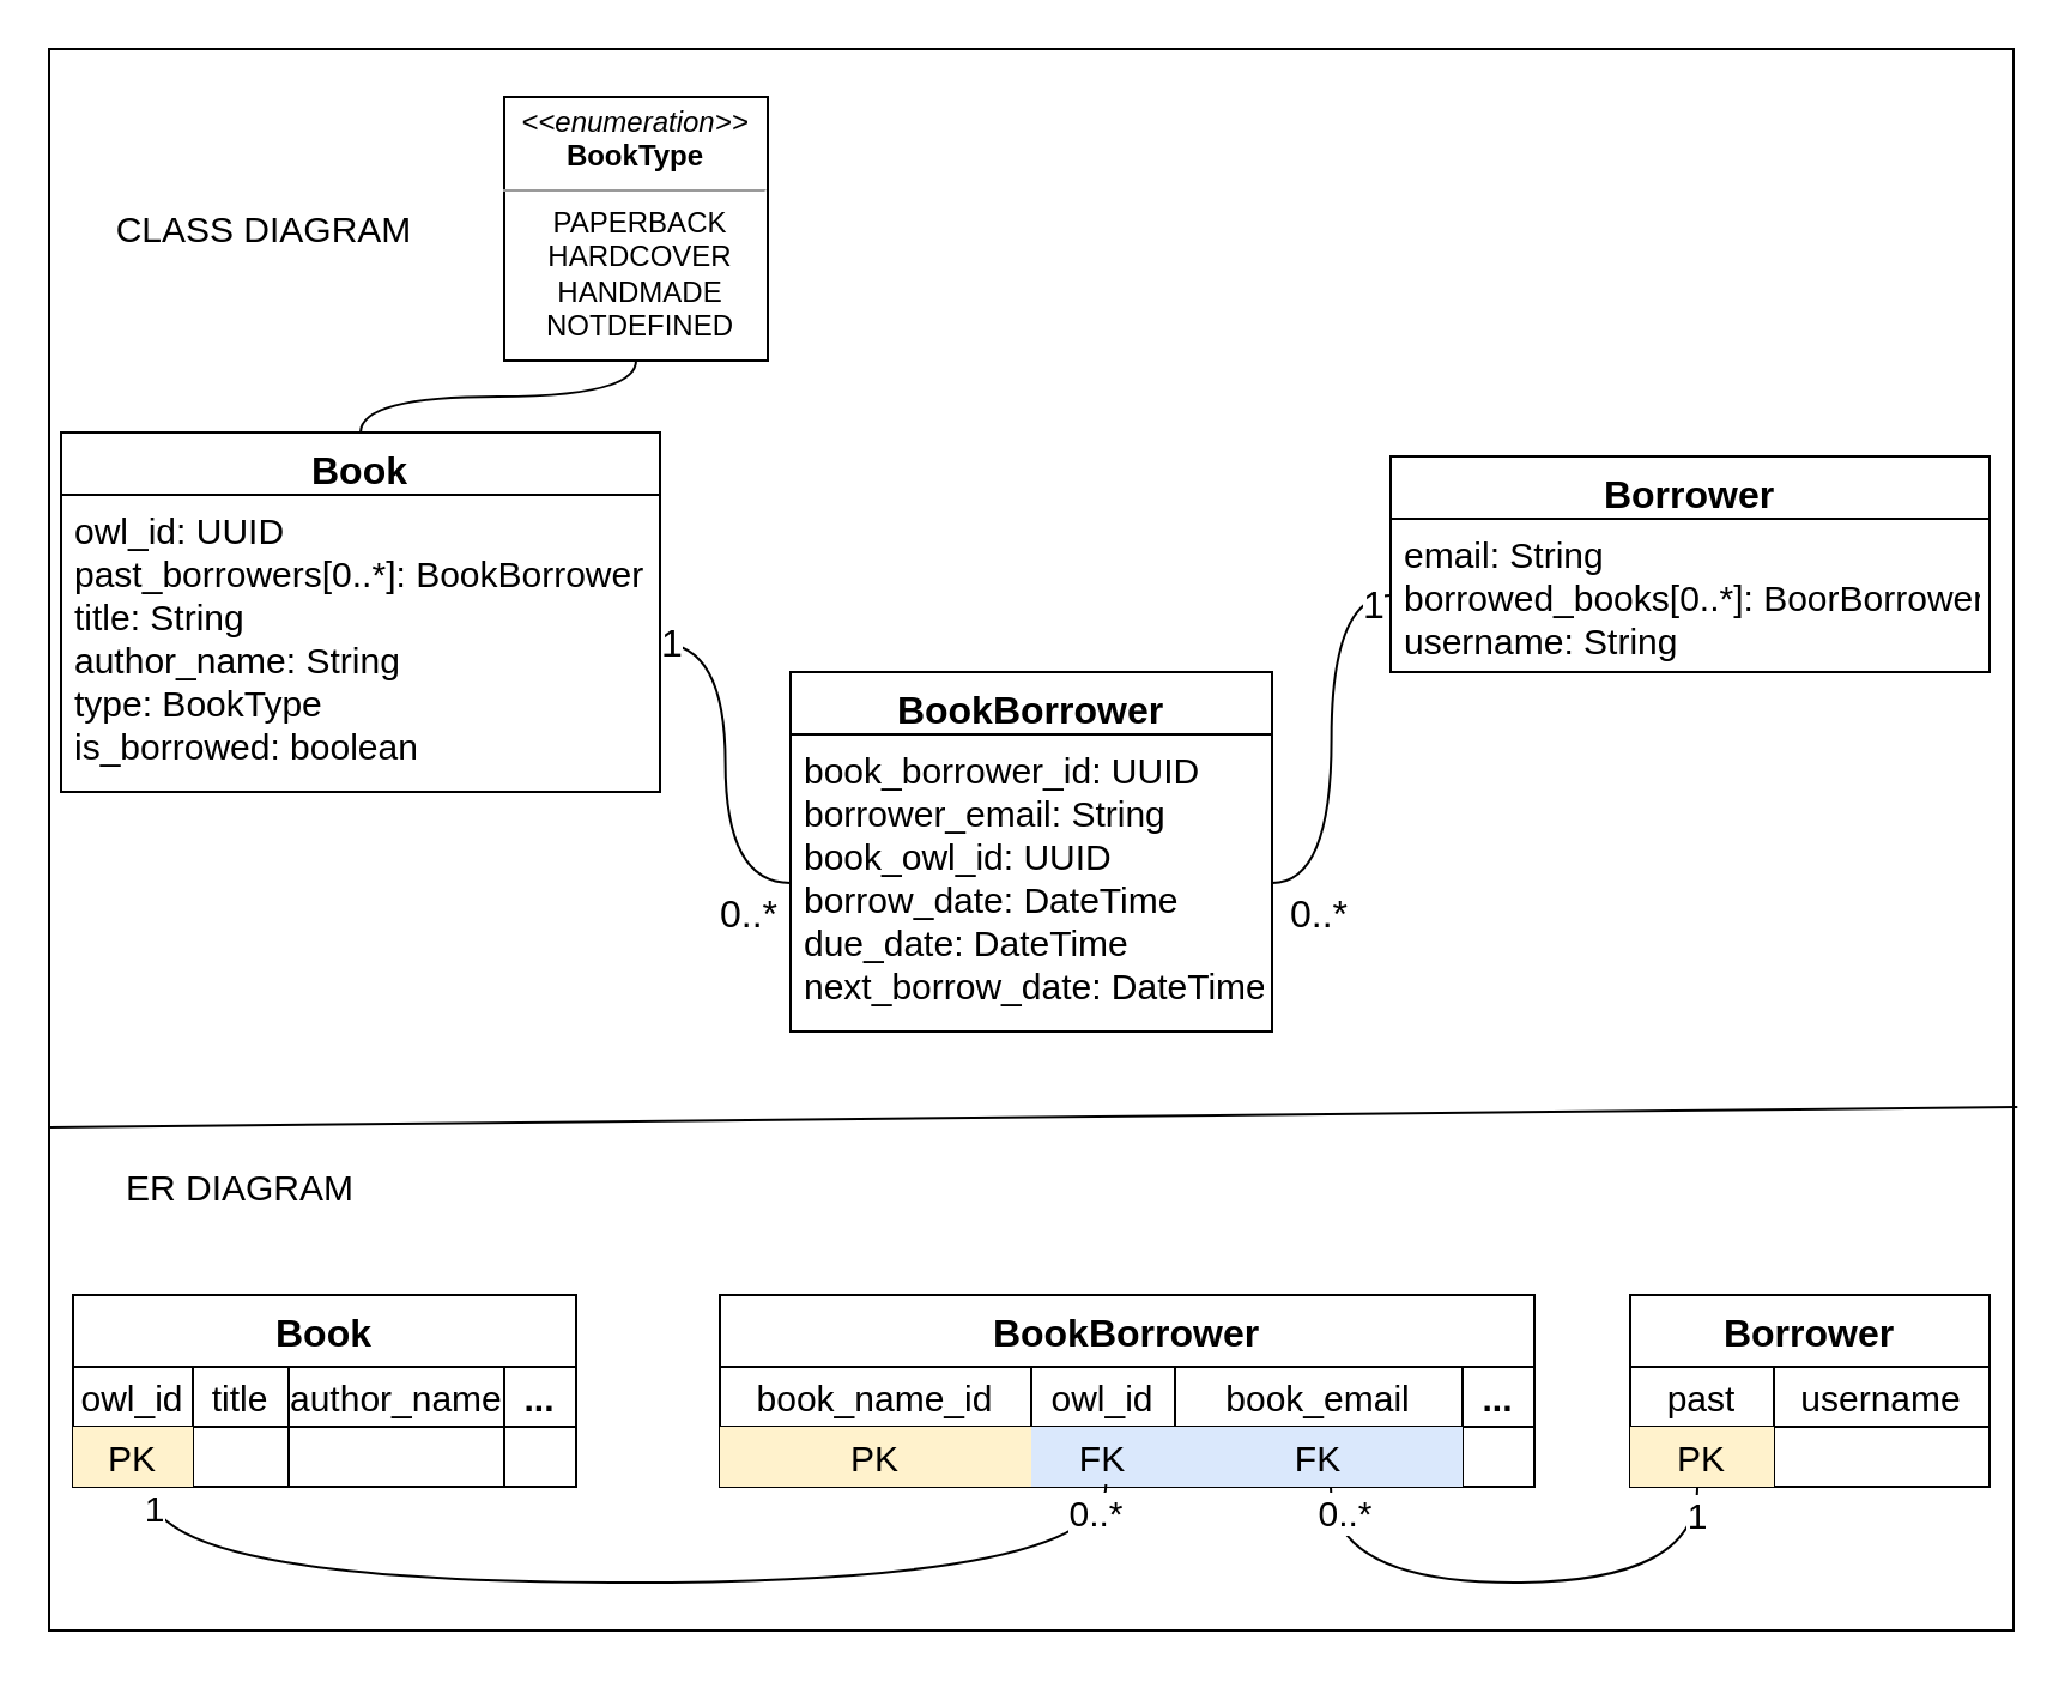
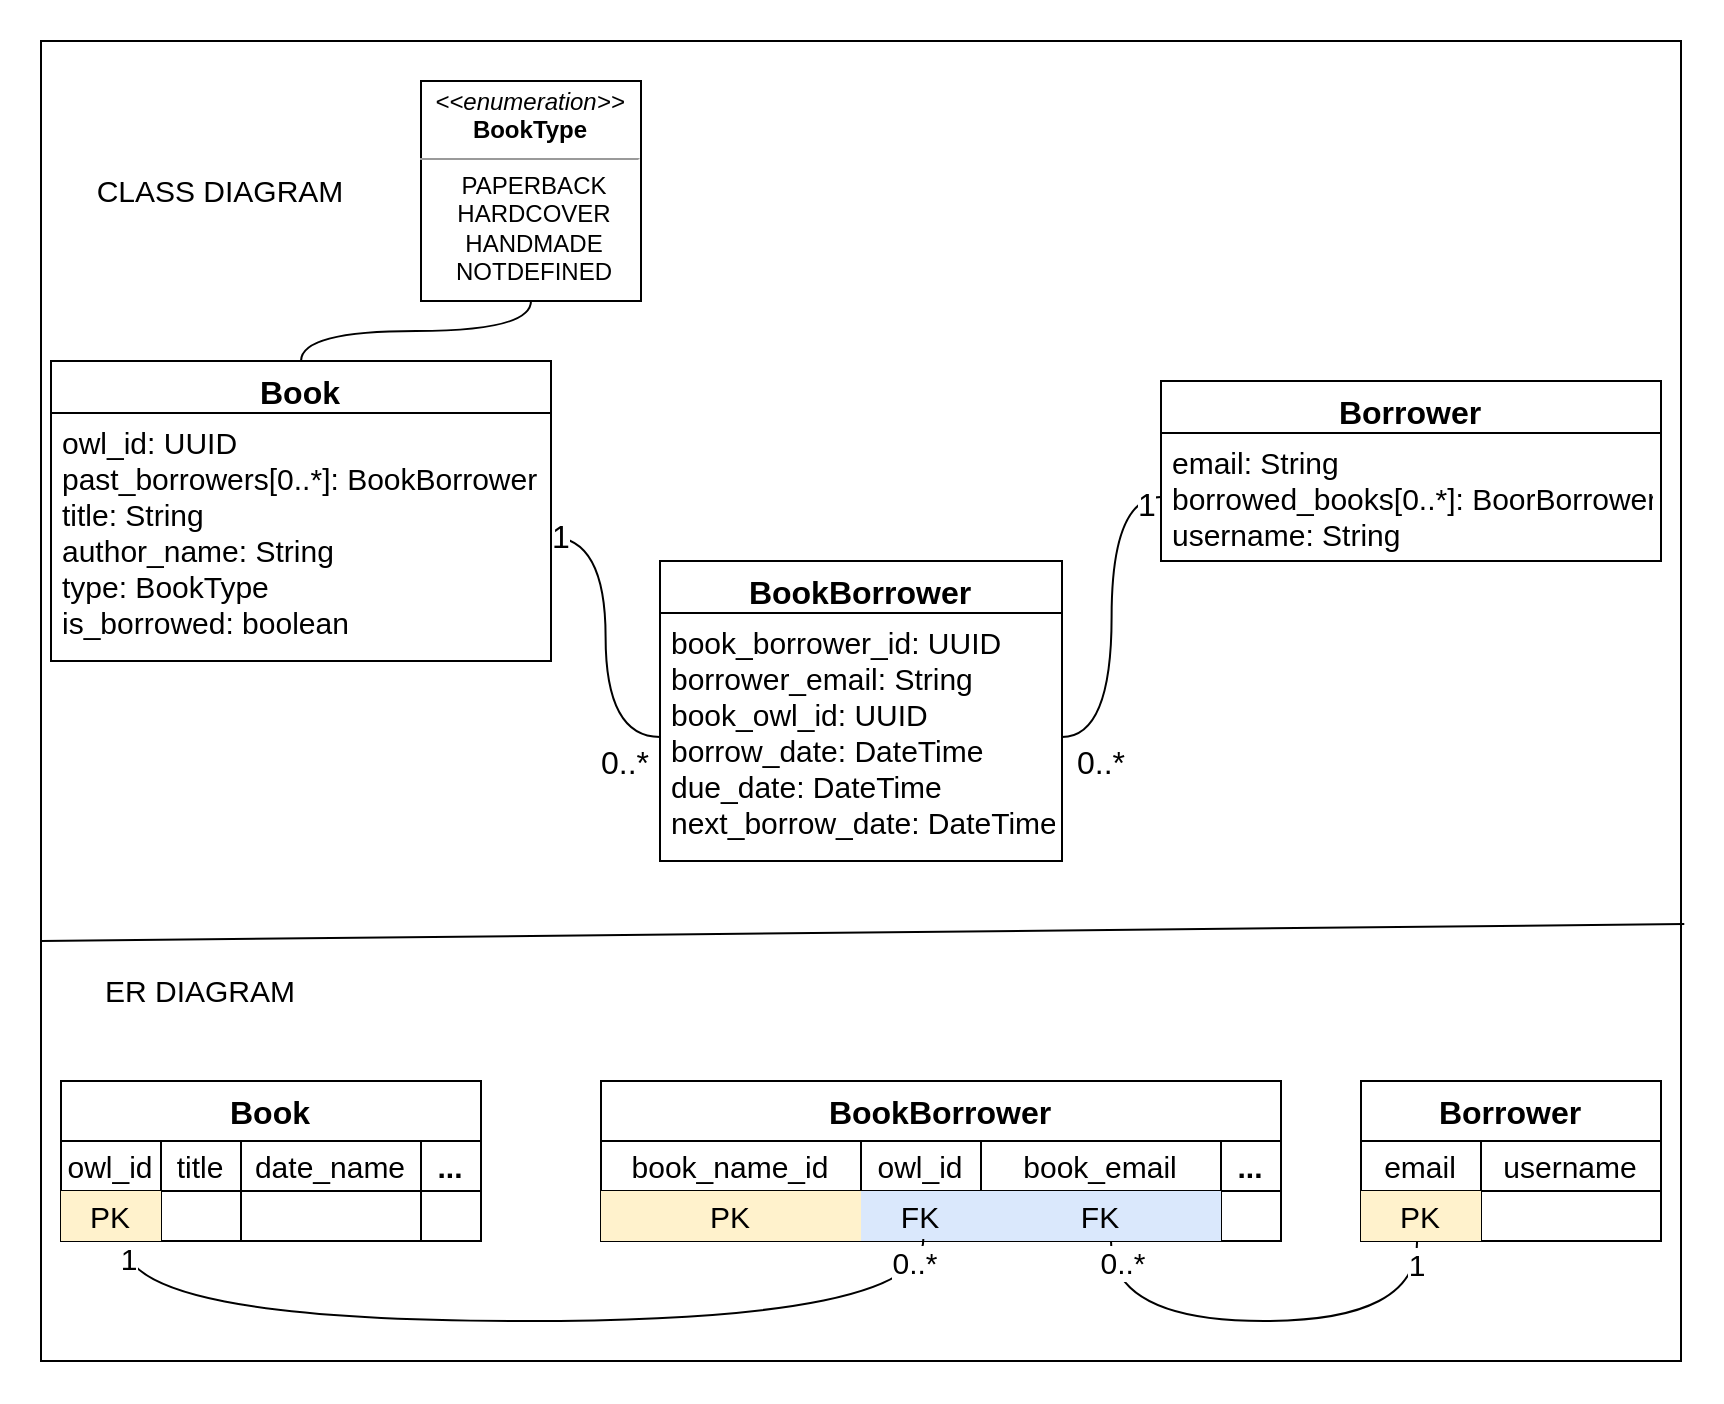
- <mxCell id="21" value="author_name" style="shape=partialRectangle;html=1;whiteSpace=wrap;connectable=0;fillColor=none;top=0;left=0;bottom=0;right=0;overflow=hidden;fontSize=15;" parent="18" vertex="1"><mxGeometry x="90" width="90" height="25" as="geometry"><mxRectangle width="90" height="25" as="alternateBounds" /></mxGeometry></mxCell>
+ <mxCell id="21" value="date_name" style="shape=partialRectangle;html=1;whiteSpace=wrap;connectable=0;fillColor=none;top=0;left=0;bottom=0;right=0;overflow=hidden;fontSize=15;" parent="18" vertex="1"><mxGeometry x="90" width="90" height="25" as="geometry"><mxRectangle width="90" height="25" as="alternateBounds" /></mxGeometry></mxCell>
- <mxCell id="41" value="past" style="shape=partialRectangle;html=1;whiteSpace=wrap;connectable=0;fillColor=none;top=0;left=0;bottom=0;right=0;overflow=hidden;fontSize=15;" parent="40" vertex="1"><mxGeometry width="60" height="25" as="geometry"><mxRectangle width="60" height="25" as="alternateBounds" /></mxGeometry></mxCell>
+ <mxCell id="41" value="email" style="shape=partialRectangle;html=1;whiteSpace=wrap;connectable=0;fillColor=none;top=0;left=0;bottom=0;right=0;overflow=hidden;fontSize=15;" parent="40" vertex="1"><mxGeometry width="60" height="25" as="geometry"><mxRectangle width="60" height="25" as="alternateBounds" /></mxGeometry></mxCell>
